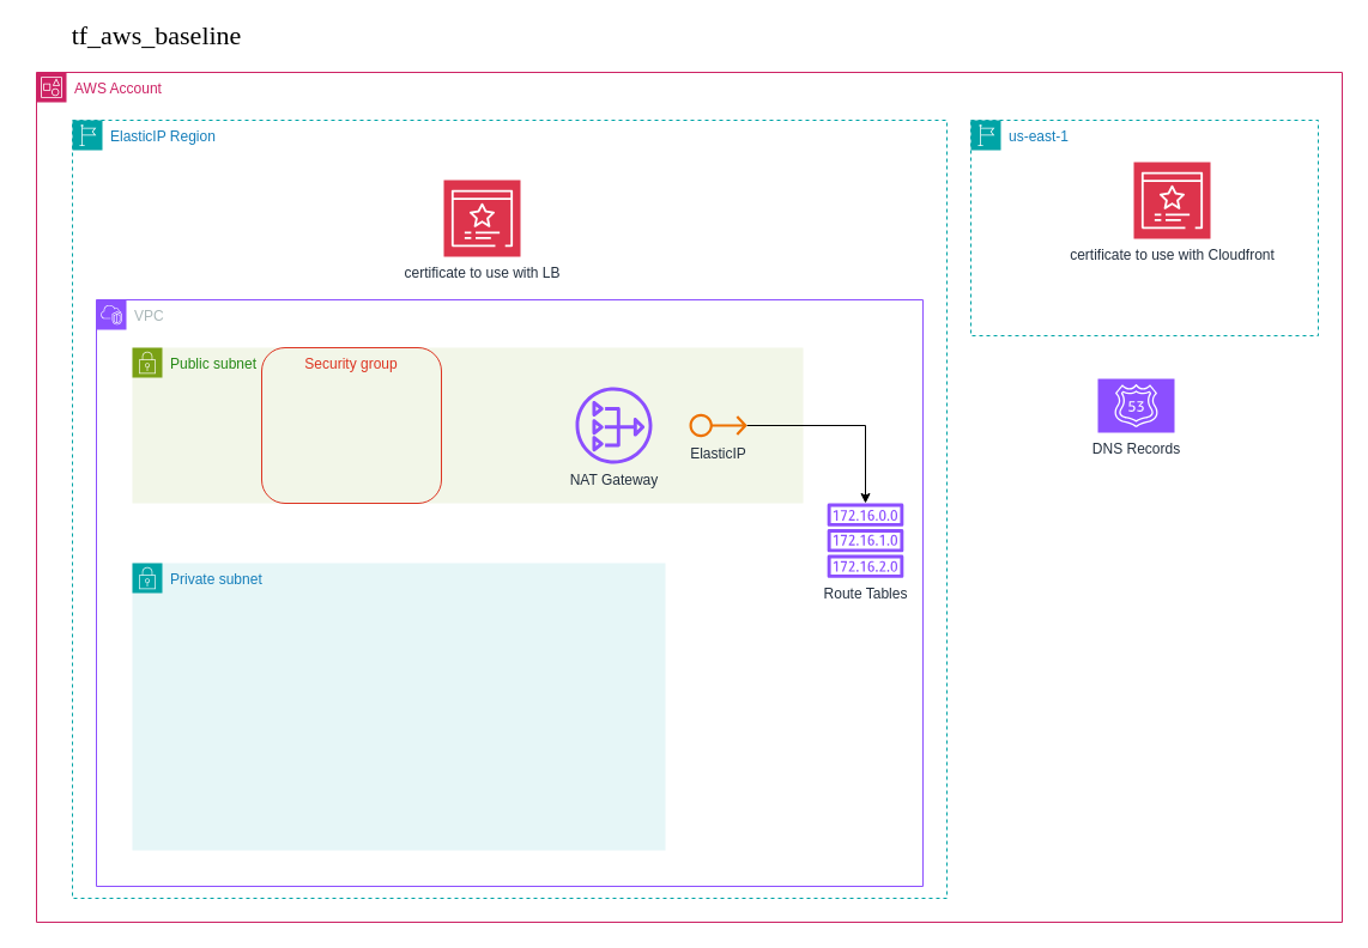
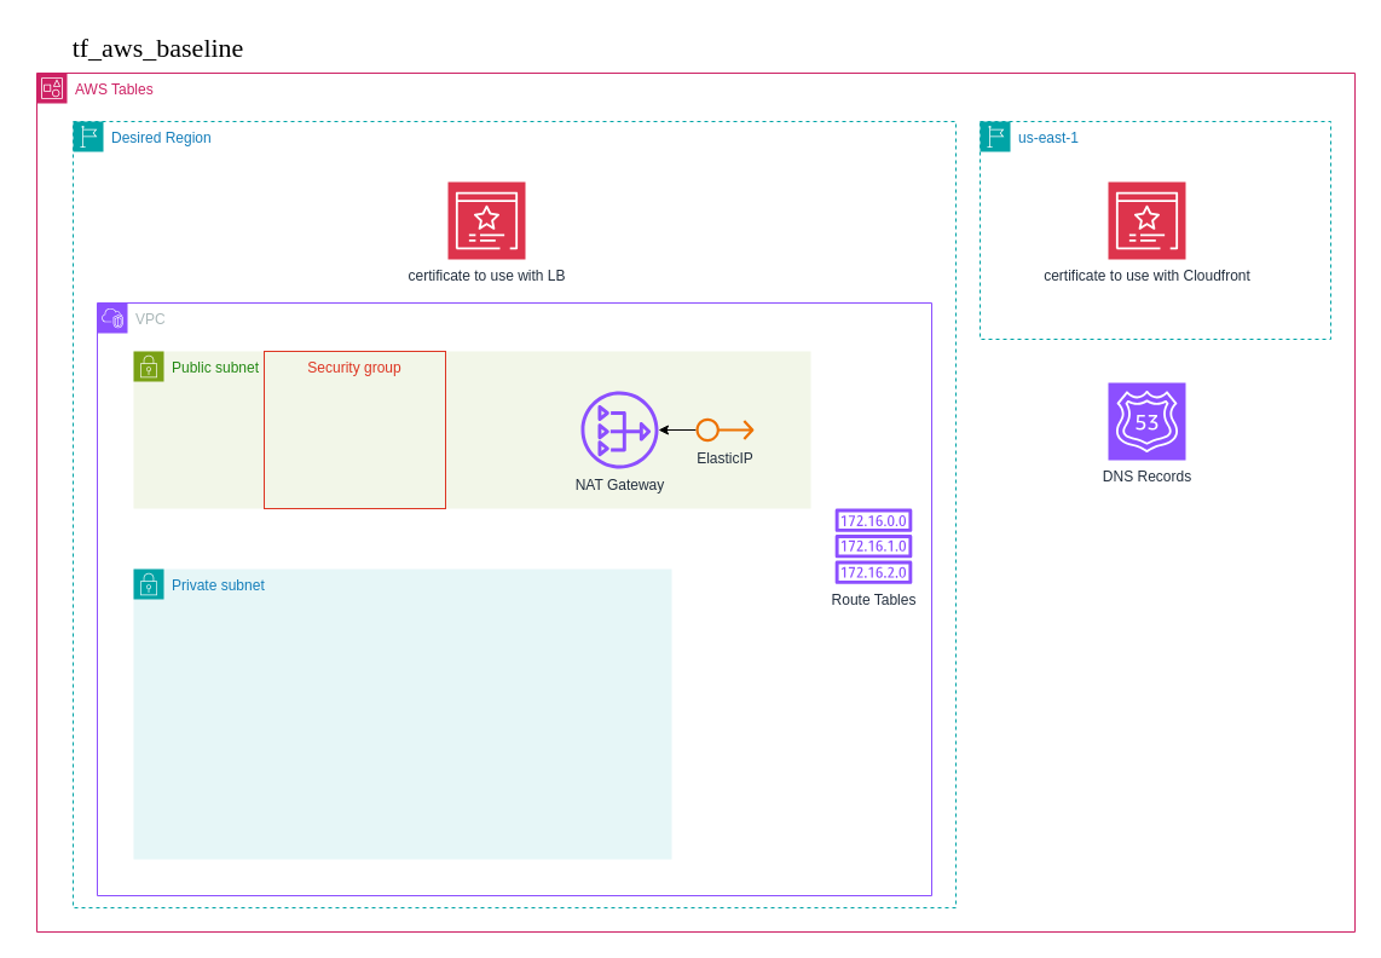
- <mxCell id="16" value="&lt;font style=&quot;font-size: 22px;&quot; face=&quot;JetBrains Mono&quot;&gt;tf_aws_baseline&lt;/font&gt;" style="text;html=1;align=center;verticalAlign=middle;resizable=0;points=[];autosize=1;strokeColor=none;fillColor=none;" vertex="1" parent="1"><mxGeometry x="20" y="10" width="220" height="40" as="geometry" /></mxCell>
+ <mxCell id="16" value="&lt;font style=&quot;font-size: 22px;&quot; face=&quot;JetBrains Mono&quot;&gt;tf_aws_baseline&lt;/font&gt;" style="text;html=1;align=center;verticalAlign=middle;resizable=0;points=[];autosize=1;strokeColor=none;fillColor=none;" vertex="1" parent="1"><mxGeometry x="20" y="20" width="220" height="40" as="geometry" /></mxCell>
- <mxCell id="2" value="AWS Account" style="points=[[0,0],[0.25,0],[0.5,0],[0.75,0],[1,0],[1,0.25],[1,0.5],[1,0.75],[1,1],[0.75,1],[0.5,1],[0.25,1],[0,1],[0,0.75],[0,0.5],[0,0.25]];outlineConnect=0;gradientColor=none;html=1;whiteSpace=wrap;fontSize=12;fontStyle=0;container=1;pointerEvents=0;collapsible=0;recursiveResize=0;shape=mxgraph.aws4.group;grIcon=mxgraph.aws4.group_account;strokeColor=#CD2264;fillColor=none;verticalAlign=top;align=left;spacingLeft=30;fontColor=#CD2264;dashed=0;" vertex="1" parent="1"><mxGeometry x="30" y="60" width="1090" height="710" as="geometry" /></mxCell>
+ <mxCell id="2" value="AWS Tables" style="points=[[0,0],[0.25,0],[0.5,0],[0.75,0],[1,0],[1,0.25],[1,0.5],[1,0.75],[1,1],[0.75,1],[0.5,1],[0.25,1],[0,1],[0,0.75],[0,0.5],[0,0.25]];outlineConnect=0;gradientColor=none;html=1;whiteSpace=wrap;fontSize=12;fontStyle=0;container=1;pointerEvents=0;collapsible=0;recursiveResize=0;shape=mxgraph.aws4.group;grIcon=mxgraph.aws4.group_account;strokeColor=#CD2264;fillColor=none;verticalAlign=top;align=left;spacingLeft=30;fontColor=#CD2264;dashed=0;" vertex="1" parent="1"><mxGeometry x="30" y="60" width="1090" height="710" as="geometry" /></mxCell>
- <mxCell id="3" value="ElasticIP Region" style="points=[[0,0],[0.25,0],[0.5,0],[0.75,0],[1,0],[1,0.25],[1,0.5],[1,0.75],[1,1],[0.75,1],[0.5,1],[0.25,1],[0,1],[0,0.75],[0,0.5],[0,0.25]];outlineConnect=0;gradientColor=none;html=1;whiteSpace=wrap;fontSize=12;fontStyle=0;container=1;pointerEvents=0;collapsible=0;recursiveResize=0;shape=mxgraph.aws4.group;grIcon=mxgraph.aws4.group_region;strokeColor=#00A4A6;fillColor=none;verticalAlign=top;align=left;spacingLeft=30;fontColor=#147EBA;dashed=1;" vertex="1" parent="2"><mxGeometry x="30" y="40" width="730" height="650" as="geometry" /></mxCell>
+ <mxCell id="3" value="Desired Region" style="points=[[0,0],[0.25,0],[0.5,0],[0.75,0],[1,0],[1,0.25],[1,0.5],[1,0.75],[1,1],[0.75,1],[0.5,1],[0.25,1],[0,1],[0,0.75],[0,0.5],[0,0.25]];outlineConnect=0;gradientColor=none;html=1;whiteSpace=wrap;fontSize=12;fontStyle=0;container=1;pointerEvents=0;collapsible=0;recursiveResize=0;shape=mxgraph.aws4.group;grIcon=mxgraph.aws4.group_region;strokeColor=#00A4A6;fillColor=none;verticalAlign=top;align=left;spacingLeft=30;fontColor=#147EBA;dashed=1;" vertex="1" parent="2"><mxGeometry x="30" y="40" width="730" height="650" as="geometry" /></mxCell>
- <mxCell id="14" value="certificate to use with Cloudfront" style="sketch=0;points=[[0,0,0],[0.25,0,0],[0.5,0,0],[0.75,0,0],[1,0,0],[0,1,0],[0.25,1,0],[0.5,1,0],[0.75,1,0],[1,1,0],[0,0.25,0],[0,0.5,0],[0,0.75,0],[1,0.25,0],[1,0.5,0],[1,0.75,0]];outlineConnect=0;fontColor=#232F3E;fillColor=#DD344C;strokeColor=#ffffff;dashed=0;verticalLabelPosition=bottom;verticalAlign=top;align=center;html=1;fontSize=12;fontStyle=0;aspect=fixed;shape=mxgraph.aws4.resourceIcon;resIcon=mxgraph.aws4.certificate_manager_3;" vertex="1" parent="13"><mxGeometry x="136" y="35" width="64" height="64" as="geometry" /></mxCell>
+ <mxCell id="14" value="certificate to use with Cloudfront" style="sketch=0;points=[[0,0,0],[0.25,0,0],[0.5,0,0],[0.75,0,0],[1,0,0],[0,1,0],[0.25,1,0],[0.5,1,0],[0.75,1,0],[1,1,0],[0,0.25,0],[0,0.5,0],[0,0.75,0],[1,0.25,0],[1,0.5,0],[1,0.75,0]];outlineConnect=0;fontColor=#232F3E;fillColor=#DD344C;strokeColor=#ffffff;dashed=0;verticalLabelPosition=bottom;verticalAlign=top;align=center;html=1;fontSize=12;fontStyle=0;aspect=fixed;shape=mxgraph.aws4.resourceIcon;resIcon=mxgraph.aws4.certificate_manager_3;" vertex="1" parent="13"><mxGeometry x="106" y="50" width="64" height="64" as="geometry" /></mxCell>
- <mxCell id="15" value="DNS Records" style="sketch=0;points=[[0,0,0],[0.25,0,0],[0.5,0,0],[0.75,0,0],[1,0,0],[0,1,0],[0.25,1,0],[0.5,1,0],[0.75,1,0],[1,1,0],[0,0.25,0],[0,0.5,0],[0,0.75,0],[1,0.25,0],[1,0.5,0],[1,0.75,0]];outlineConnect=0;fontColor=#232F3E;fillColor=#8C4FFF;strokeColor=#ffffff;dashed=0;verticalLabelPosition=bottom;verticalAlign=top;align=center;html=1;fontSize=12;fontStyle=0;aspect=fixed;shape=mxgraph.aws4.resourceIcon;resIcon=mxgraph.aws4.route_53;" vertex="1" parent="2"><mxGeometry x="886" y="256" width="64" height="45" as="geometry" /></mxCell>
+ <mxCell id="15" value="DNS Records" style="sketch=0;points=[[0,0,0],[0.25,0,0],[0.5,0,0],[0.75,0,0],[1,0,0],[0,1,0],[0.25,1,0],[0.5,1,0],[0.75,1,0],[1,1,0],[0,0.25,0],[0,0.5,0],[0,0.75,0],[1,0.25,0],[1,0.5,0],[1,0.75,0]];outlineConnect=0;fontColor=#232F3E;fillColor=#8C4FFF;strokeColor=#ffffff;dashed=0;verticalLabelPosition=bottom;verticalAlign=top;align=center;html=1;fontSize=12;fontStyle=0;aspect=fixed;shape=mxgraph.aws4.resourceIcon;resIcon=mxgraph.aws4.route_53;" vertex="1" parent="2"><mxGeometry x="886" y="256" width="64" height="64" as="geometry" /></mxCell>
- <mxCell id="10" value="Security group" style="fillColor=none;strokeColor=#DD3522;verticalAlign=top;fontStyle=0;fontColor=#DD3522;whiteSpace=wrap;html=1;rounded=1;" vertex="1" parent="6"><mxGeometry x="108" width="150" height="130" as="geometry" /></mxCell>
+ <mxCell id="10" value="Security group" style="fillColor=none;strokeColor=#DD3522;verticalAlign=top;fontStyle=0;fontColor=#DD3522;whiteSpace=wrap;html=1;" vertex="1" parent="6"><mxGeometry x="108" width="150" height="130" as="geometry" /></mxCell>
- <mxCell id="8" value="" style="edgeStyle=orthogonalEdgeStyle;rounded=0;orthogonalLoop=1;jettySize=auto;html=1;" edge="1" parent="6" source="9" target="12"><mxGeometry relative="1" as="geometry" /></mxCell>
+ <mxCell id="8" value="" style="edgeStyle=orthogonalEdgeStyle;rounded=0;orthogonalLoop=1;jettySize=auto;html=1;" edge="1" parent="6" source="9" target="7"><mxGeometry relative="1" as="geometry" /></mxCell>
